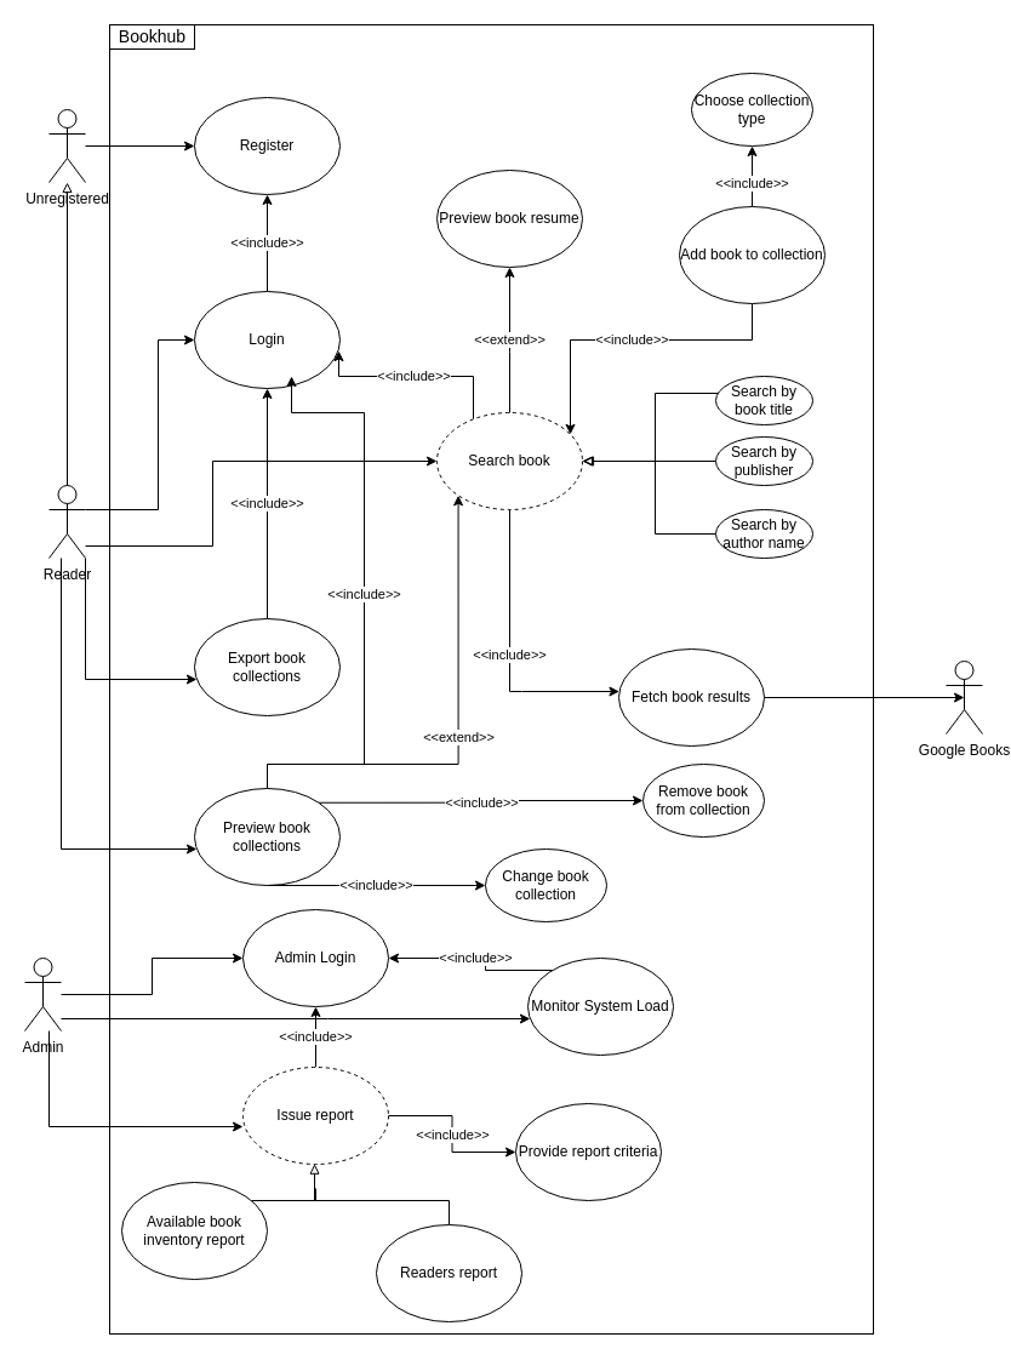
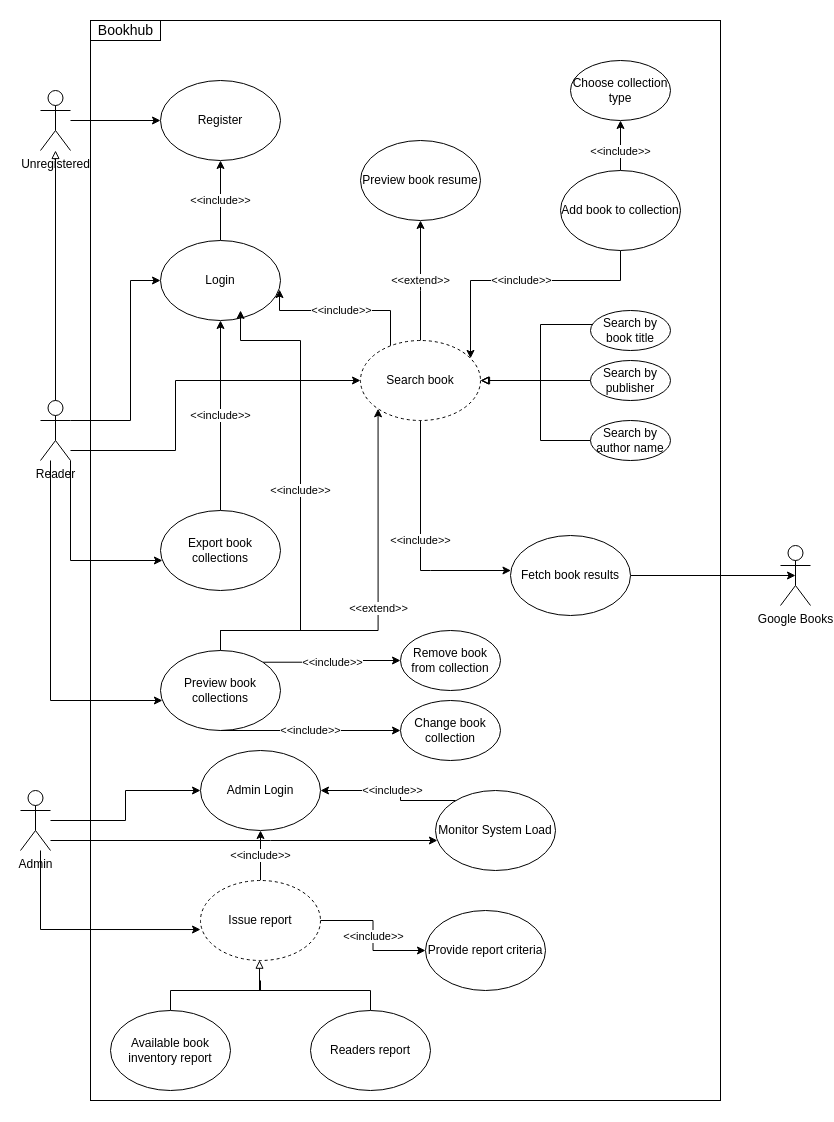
- <mxCell id="53" value="Remove book from collection" style="ellipse;whiteSpace=wrap;html=1;" parent="1" vertex="1"><mxGeometry x="530" y="630" width="100" height="60" as="geometry" /></mxCell>
+ <mxCell id="53" value="Remove book from collection" style="ellipse;whiteSpace=wrap;html=1;" parent="1" vertex="1"><mxGeometry x="400" y="630" width="100" height="60" as="geometry" /></mxCell>
- <mxCell id="23" value="Available book inventory report" style="ellipse;whiteSpace=wrap;html=1;" parent="1" vertex="1"><mxGeometry x="100" y="975" width="120" height="80" as="geometry" /></mxCell>
+ <mxCell id="23" value="Available book inventory report" style="ellipse;whiteSpace=wrap;html=1;" parent="1" vertex="1"><mxGeometry x="110" y="1010" width="120" height="80" as="geometry" /></mxCell>
